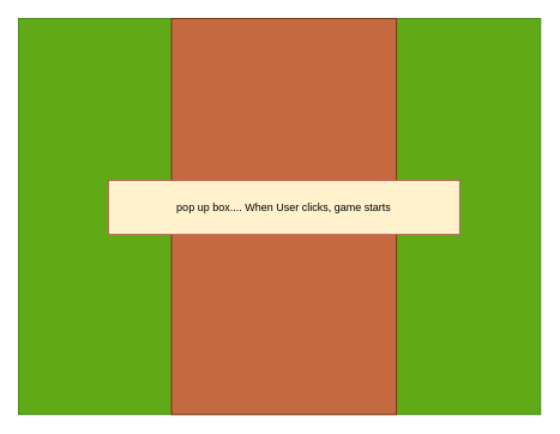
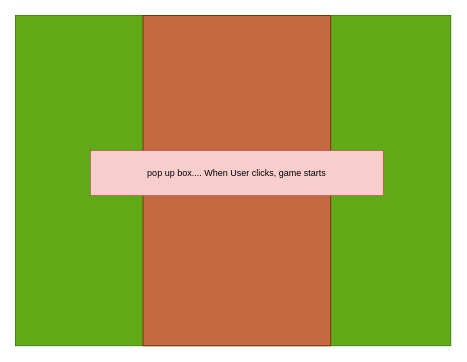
- <mxCell id="4" value="pop up box.... When User clicks, game starts" style="rounded=0;whiteSpace=wrap;html=1;fillColor=#fff2cc;strokeColor=#b85450;" vertex="1" parent="1"><mxGeometry x="120" y="200" width="390" height="60" as="geometry" /></mxCell>
+ <mxCell id="4" value="pop up box.... When User clicks, game starts" style="rounded=0;whiteSpace=wrap;html=1;fillColor=#f8cecc;strokeColor=#b85450;" vertex="1" parent="1"><mxGeometry x="120" y="200" width="390" height="60" as="geometry" /></mxCell>
